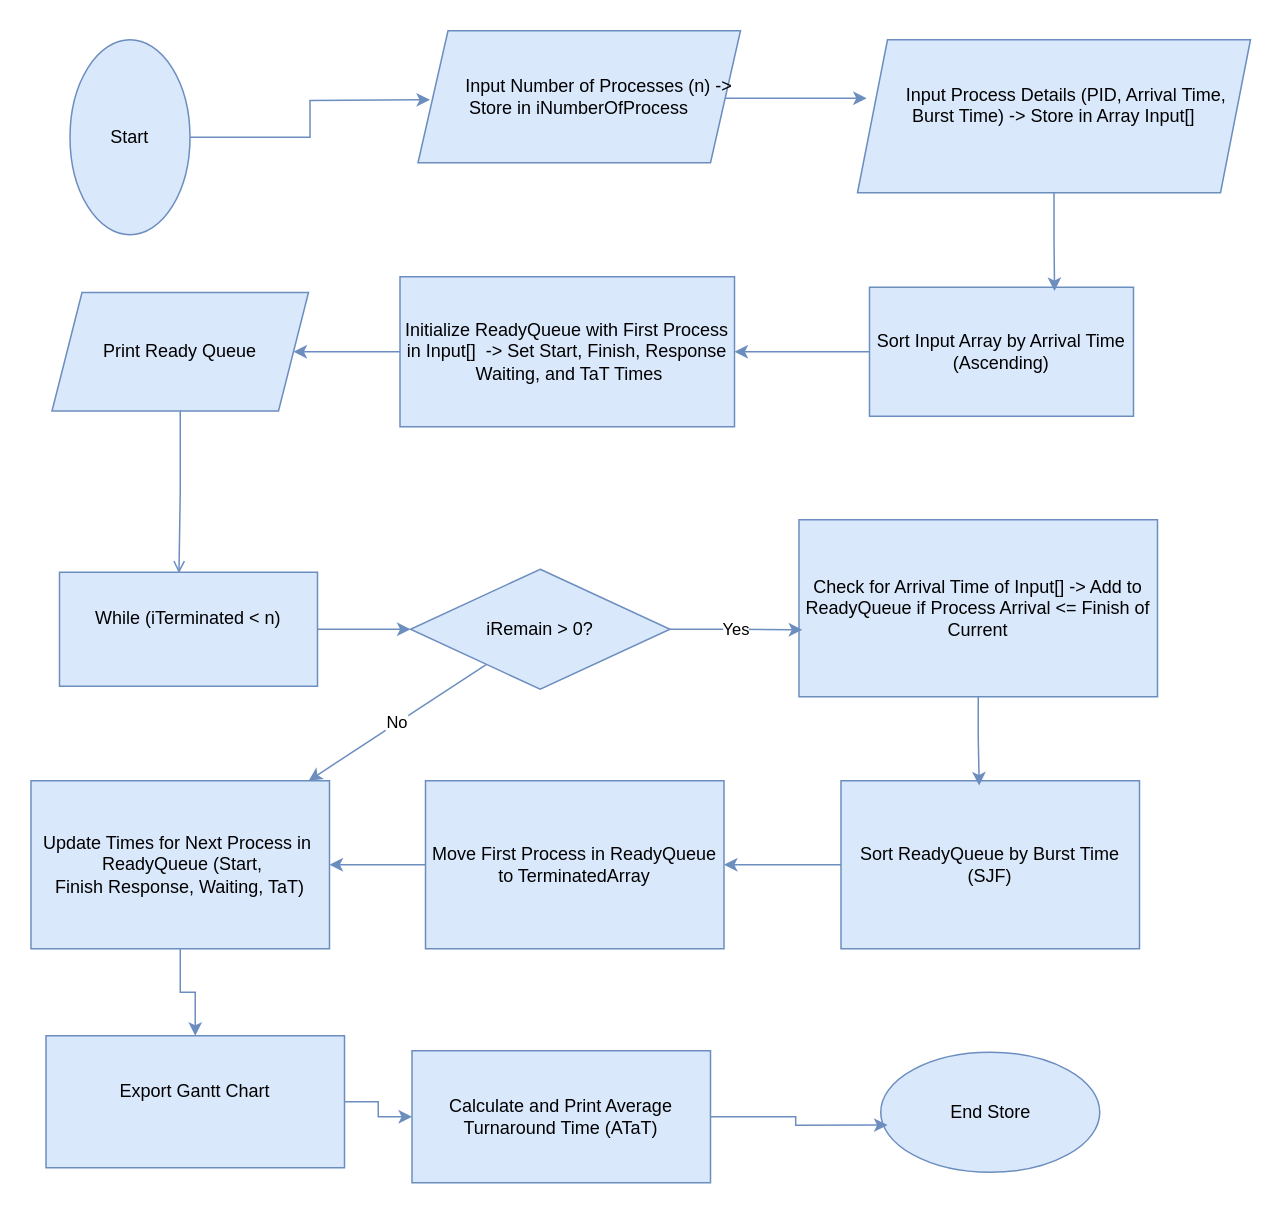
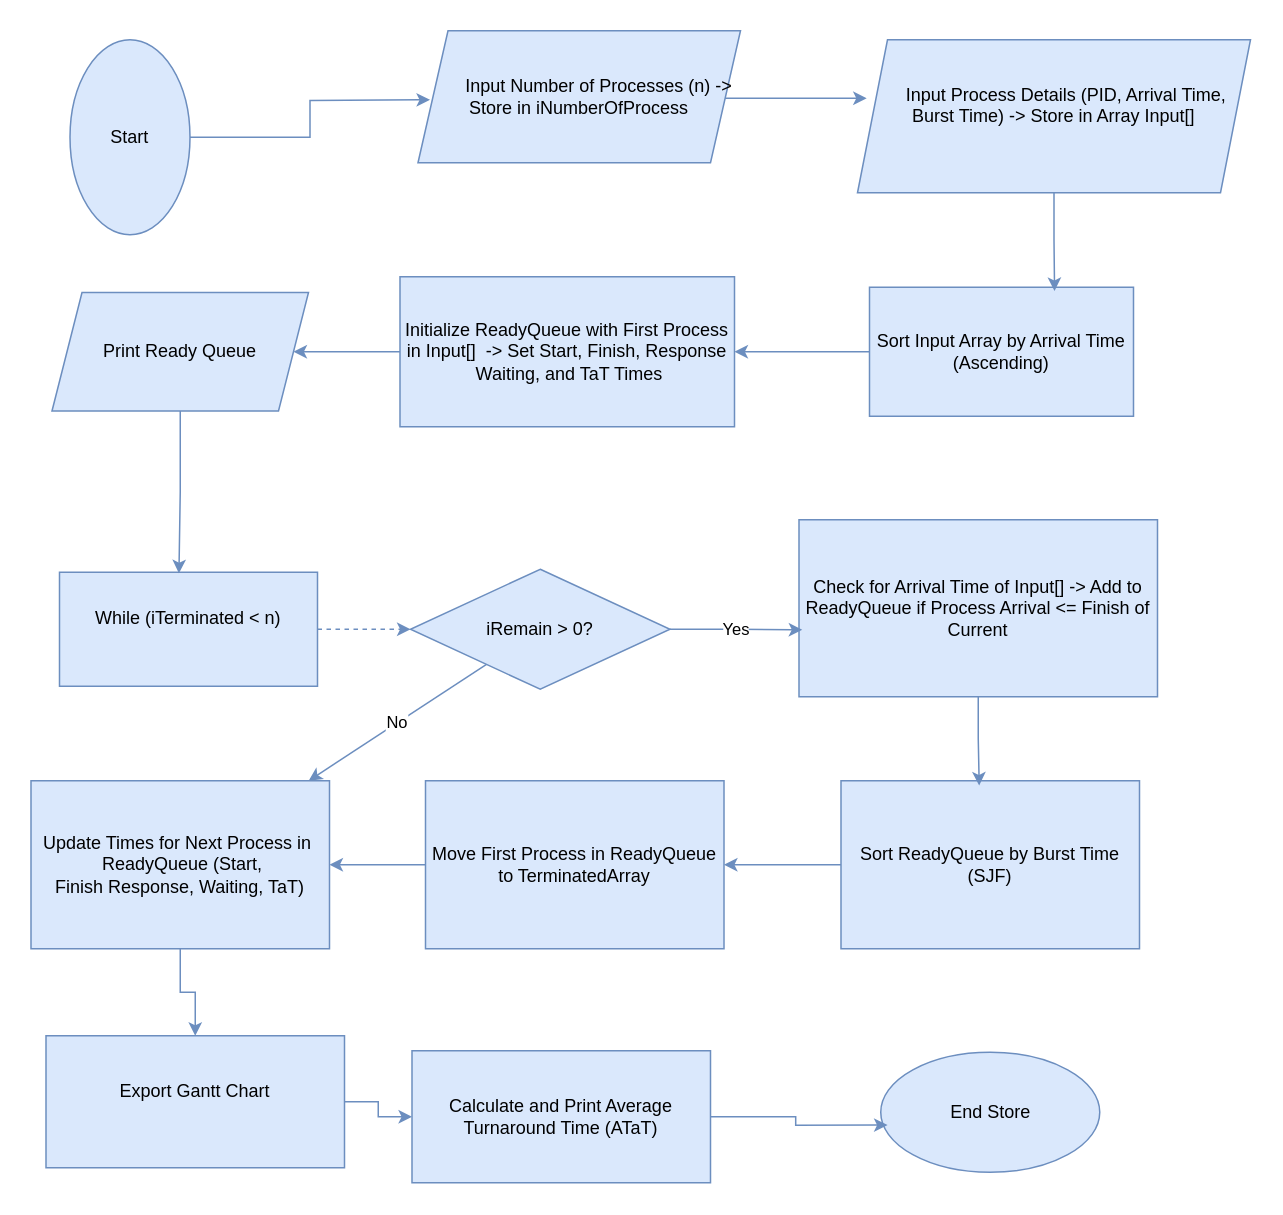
- <mxCell id="17" style="edgeStyle=orthogonalEdgeStyle;rounded=0;orthogonalLoop=1;jettySize=auto;html=1;entryX=0.463;entryY=0.009;entryDx=0;entryDy=0;entryPerimeter=0;fillColor=#dae8fc;strokeColor=#6c8ebf;endArrow=open;" edge="1" parent="1" source="14" target="10"><mxGeometry relative="1" as="geometry" /></mxCell>
+ <mxCell id="17" style="edgeStyle=orthogonalEdgeStyle;rounded=0;orthogonalLoop=1;jettySize=auto;html=1;entryX=0.463;entryY=0.009;entryDx=0;entryDy=0;entryPerimeter=0;fillColor=#dae8fc;strokeColor=#6c8ebf;" edge="1" parent="1" source="14" target="10"><mxGeometry relative="1" as="geometry" /></mxCell>
- <mxCell id="9" style="edgeStyle=orthogonalEdgeStyle;rounded=0;orthogonalLoop=1;jettySize=auto;html=1;entryX=0;entryY=0.5;entryDx=0;entryDy=0;fillColor=#dae8fc;strokeColor=#6c8ebf;" edge="1" parent="1" source="10" target="16"><mxGeometry relative="1" as="geometry" /></mxCell>
+ <mxCell id="9" style="edgeStyle=orthogonalEdgeStyle;rounded=0;orthogonalLoop=1;jettySize=auto;html=1;entryX=0;entryY=0.5;entryDx=0;entryDy=0;fillColor=#dae8fc;strokeColor=#6c8ebf;dashed=1;" edge="1" parent="1" source="10" target="16"><mxGeometry relative="1" as="geometry" /></mxCell>
